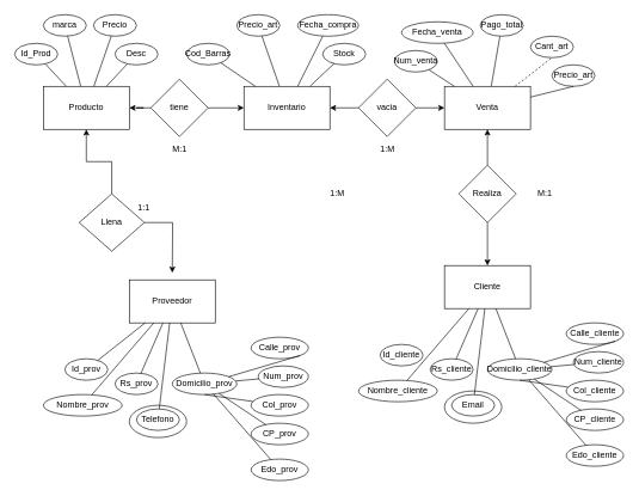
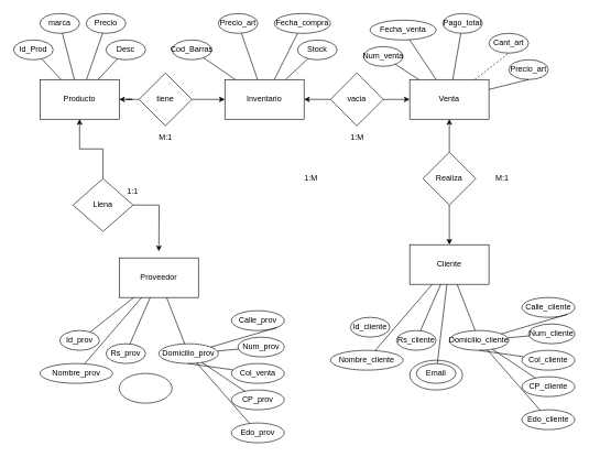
- <mxCell id="80" value="" style="endArrow=none;html=1;" parent="1" source="73" target="69" edge="1"><mxGeometry width="50" height="50" relative="1" as="geometry"><mxPoint x="30" y="420" as="sourcePoint" /><mxPoint x="80" y="370" as="targetPoint" /></mxGeometry></mxCell>
- <mxCell id="76" value="Col_prov" style="ellipse;whiteSpace=wrap;html=1;" parent="1" vertex="1"><mxGeometry x="350" y="550" width="80" height="30" as="geometry" /></mxCell>
+ <mxCell id="76" value="Col_venta" style="ellipse;whiteSpace=wrap;html=1;" parent="1" vertex="1"><mxGeometry x="350" y="550" width="80" height="30" as="geometry" /></mxCell>
- <mxCell id="73" value="Telefono" style="ellipse;whiteSpace=wrap;html=1;" parent="1" vertex="1"><mxGeometry x="190" y="570" width="60" height="30" as="geometry" /></mxCell>
